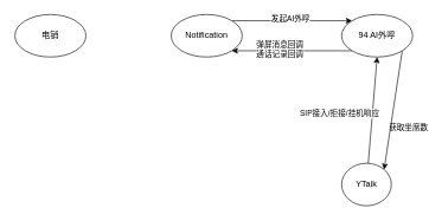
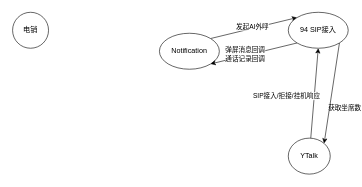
- <mxCell id="2" value="电销" style="ellipse;whiteSpace=wrap;html=1;" vertex="1" parent="1"><mxGeometry x="20" y="20" width="100" height="60" as="geometry" /></mxCell>
+ <mxCell id="2" value="电销" style="ellipse;whiteSpace=wrap;html=1;" vertex="1" parent="1"><mxGeometry x="20" y="20" width="60" height="60" as="geometry" /></mxCell>
- <mxCell id="5" value="Notification" style="ellipse;whiteSpace=wrap;html=1;" vertex="1" parent="1"><mxGeometry x="240" y="20" width="100" height="60" as="geometry" /></mxCell>
+ <mxCell id="5" value="Notification" style="ellipse;whiteSpace=wrap;html=1;" vertex="1" parent="1"><mxGeometry x="265" y="55" width="100" height="60" as="geometry" /></mxCell>
- <mxCell id="13" value="94 AI外呼" style="ellipse;whiteSpace=wrap;html=1;" vertex="1" parent="1"><mxGeometry x="480" y="20" width="100" height="60" as="geometry" /></mxCell>
+ <mxCell id="13" value="94 SIP接入" style="ellipse;whiteSpace=wrap;html=1;" vertex="1" parent="1"><mxGeometry x="480" y="20" width="100" height="60" as="geometry" /></mxCell>
